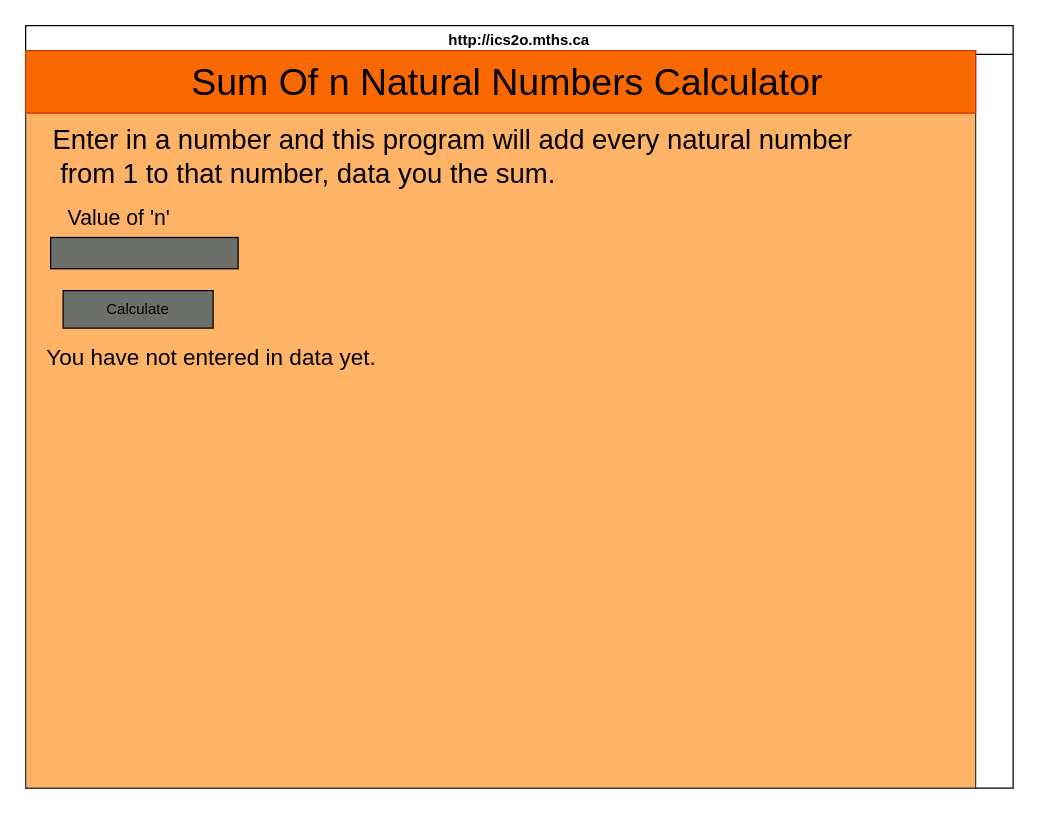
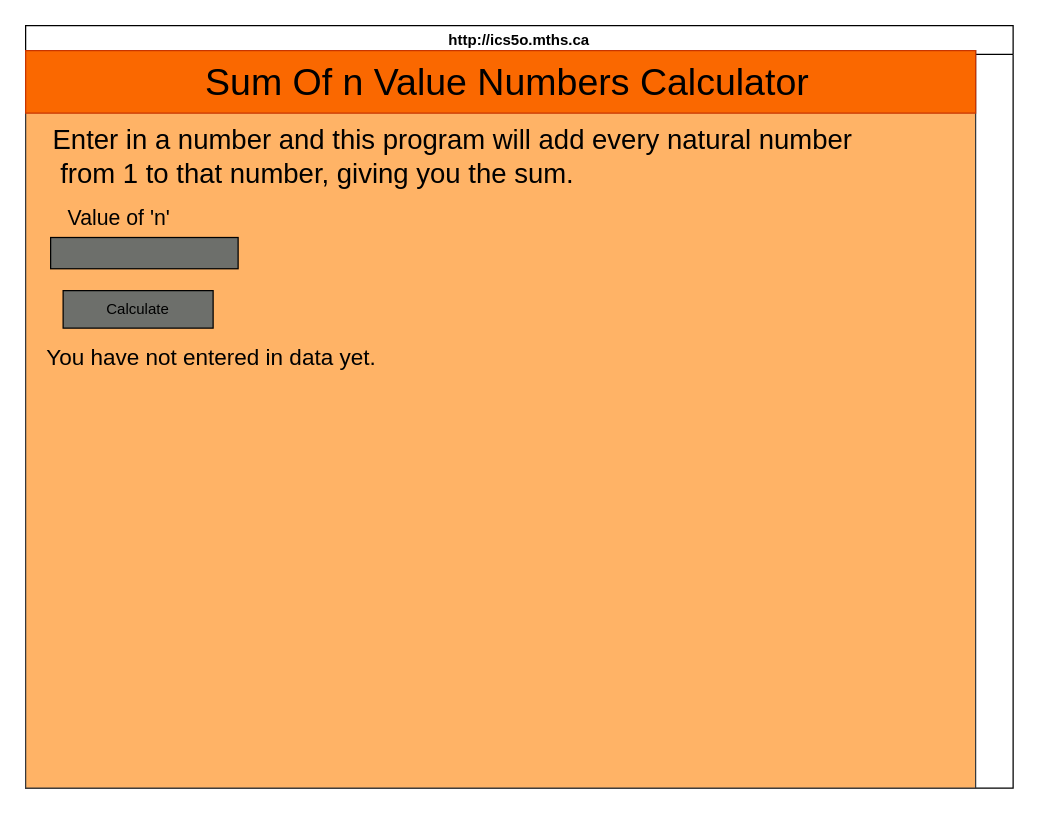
- <mxCell id="2" value="http://ics2o.mths.ca" style="swimlane;whiteSpace=wrap;html=1;strokeColor=#000000;strokeWidth=1;gradientColor=none;perimeterSpacing=0;glass=0;labelBackgroundColor=none;labelBorderColor=none;" vertex="1" parent="1"><mxGeometry x="20" y="20" width="790" height="610" as="geometry" /></mxCell>
+ <mxCell id="2" value="http://ics5o.mths.ca" style="swimlane;whiteSpace=wrap;html=1;strokeColor=#000000;strokeWidth=1;gradientColor=none;perimeterSpacing=0;glass=0;labelBackgroundColor=none;labelBorderColor=none;" vertex="1" parent="1"><mxGeometry x="20" y="20" width="790" height="610" as="geometry" /></mxCell>
- <mxCell id="10" value="Sum Of n Natural Numbers Calculator" style="text;html=1;align=center;verticalAlign=middle;resizable=0;points=[];autosize=1;fontSize=30;fontColor=#000000;" vertex="1" parent="2"><mxGeometry x="120" y="20" width="530" height="50" as="geometry" /></mxCell>
+ <mxCell id="10" value="Sum Of n Value Numbers Calculator" style="text;html=1;align=center;verticalAlign=middle;resizable=0;points=[];autosize=1;fontSize=30;fontColor=#000000;" vertex="1" parent="2"><mxGeometry x="120" y="20" width="530" height="50" as="geometry" /></mxCell>
- <mxCell id="6" value="&lt;span style=&quot;font-size: 22px;&quot;&gt;Enter in a number and this program will add every natural number&lt;br style=&quot;font-size: 22px;&quot;&gt;&amp;nbsp;from 1 to that number, data you the sum.&lt;/span&gt;" style="text;html=1;align=left;verticalAlign=middle;resizable=0;points=[];autosize=1;fontSize=22;fontColor=#000000;" vertex="1" parent="2"><mxGeometry x="20" y="69.5" width="660" height="70" as="geometry" /></mxCell>
+ <mxCell id="6" value="&lt;span style=&quot;font-size: 22px;&quot;&gt;Enter in a number and this program will add every natural number&lt;br style=&quot;font-size: 22px;&quot;&gt;&amp;nbsp;from 1 to that number, giving you the sum.&lt;/span&gt;" style="text;html=1;align=left;verticalAlign=middle;resizable=0;points=[];autosize=1;fontSize=22;fontColor=#000000;" vertex="1" parent="2"><mxGeometry x="20" y="69.5" width="660" height="70" as="geometry" /></mxCell>
